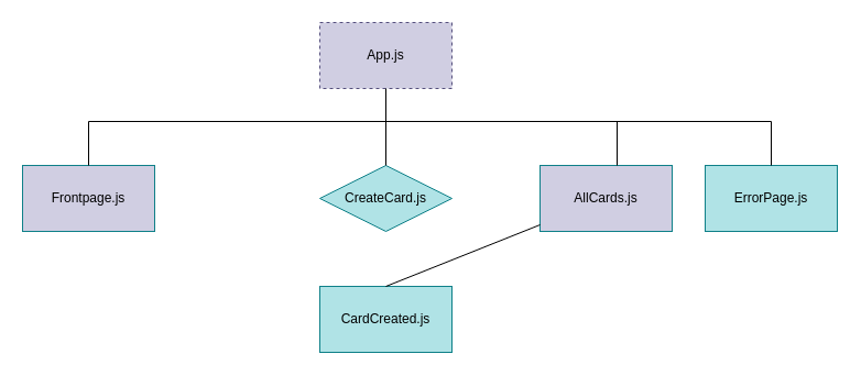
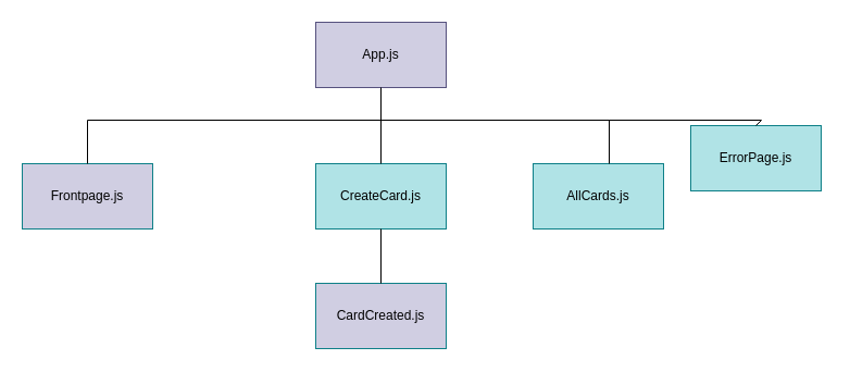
- <mxCell id="2" value="App.js" style="rounded=0;whiteSpace=wrap;html=1;fillColor=#d0cee2;strokeColor=#56517e;dashed=1;" parent="1" vertex="1"><mxGeometry x="290" y="20" width="120" height="60" as="geometry" /></mxCell>
+ <mxCell id="2" value="App.js" style="rounded=0;whiteSpace=wrap;html=1;fillColor=#d0cee2;strokeColor=#56517e;" parent="1" vertex="1"><mxGeometry x="290" y="20" width="120" height="60" as="geometry" /></mxCell>
- <mxCell id="4" value="CreateCard.js" style="rhombus;whiteSpace=wrap;html=1;fillColor=#b0e3e6;strokeColor=#0e8088;" parent="1" vertex="1"><mxGeometry x="290" y="150" width="120" height="60" as="geometry" /></mxCell>
+ <mxCell id="4" value="CreateCard.js" style="rounded=0;whiteSpace=wrap;html=1;fillColor=#b0e3e6;strokeColor=#0e8088;" parent="1" vertex="1"><mxGeometry x="290" y="150" width="120" height="60" as="geometry" /></mxCell>
- <mxCell id="5" value="AllCards.js" style="rounded=0;whiteSpace=wrap;html=1;fillColor=#d0cee2;strokeColor=#0e8088;" parent="1" vertex="1"><mxGeometry x="490" y="150" width="120" height="60" as="geometry" /></mxCell>
+ <mxCell id="5" value="AllCards.js" style="rounded=0;whiteSpace=wrap;html=1;fillColor=#b0e3e6;strokeColor=#0e8088;" parent="1" vertex="1"><mxGeometry x="490" y="150" width="120" height="60" as="geometry" /></mxCell>
- <mxCell id="6" value="ErrorPage.js" style="rounded=0;whiteSpace=wrap;html=1;fillColor=#b0e3e6;strokeColor=#0e8088;" parent="1" vertex="1"><mxGeometry x="640" y="150" width="120" height="60" as="geometry" /></mxCell>
+ <mxCell id="6" value="ErrorPage.js" style="rounded=0;whiteSpace=wrap;html=1;fillColor=#b0e3e6;strokeColor=#0e8088;" parent="1" vertex="1"><mxGeometry x="635" y="115" width="120" height="60" as="geometry" /></mxCell>
- <mxCell id="10" value="" style="endArrow=none;html=1;rounded=0;exitX=0.5;exitY=0;exitDx=0;exitDy=0;" edge="1" parent="1" source="7" target="5"><mxGeometry width="50" height="50" relative="1" as="geometry"><mxPoint x="380" y="260" as="sourcePoint" /><mxPoint x="430" y="210" as="targetPoint" /></mxGeometry></mxCell>
+ <mxCell id="10" value="" style="endArrow=none;html=1;rounded=0;entryX=0.5;entryY=1;entryDx=0;entryDy=0;exitX=0.5;exitY=0;exitDx=0;exitDy=0;" edge="1" parent="1" source="7" target="4"><mxGeometry width="50" height="50" relative="1" as="geometry"><mxPoint x="380" y="260" as="sourcePoint" /><mxPoint x="430" y="210" as="targetPoint" /></mxGeometry></mxCell>
- <mxCell id="7" value="CardCreated.js" style="rounded=0;whiteSpace=wrap;html=1;fillColor=#b0e3e6;strokeColor=#0e8088;" parent="1" vertex="1"><mxGeometry x="290" y="260" width="120" height="60" as="geometry" /></mxCell>
+ <mxCell id="7" value="CardCreated.js" style="rounded=0;whiteSpace=wrap;html=1;fillColor=#d0cee2;strokeColor=#0e8088;" parent="1" vertex="1"><mxGeometry x="290" y="260" width="120" height="60" as="geometry" /></mxCell>
